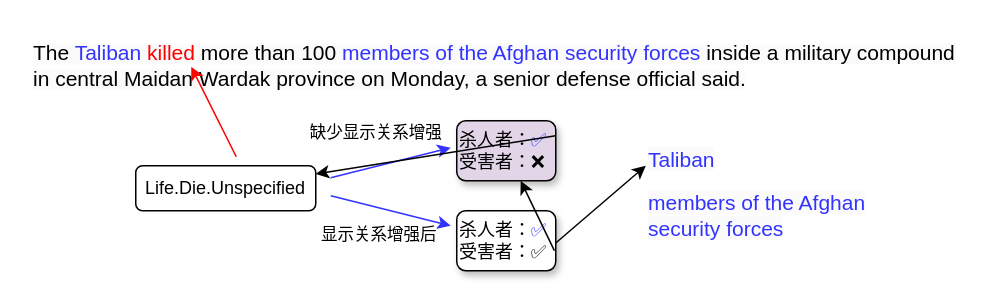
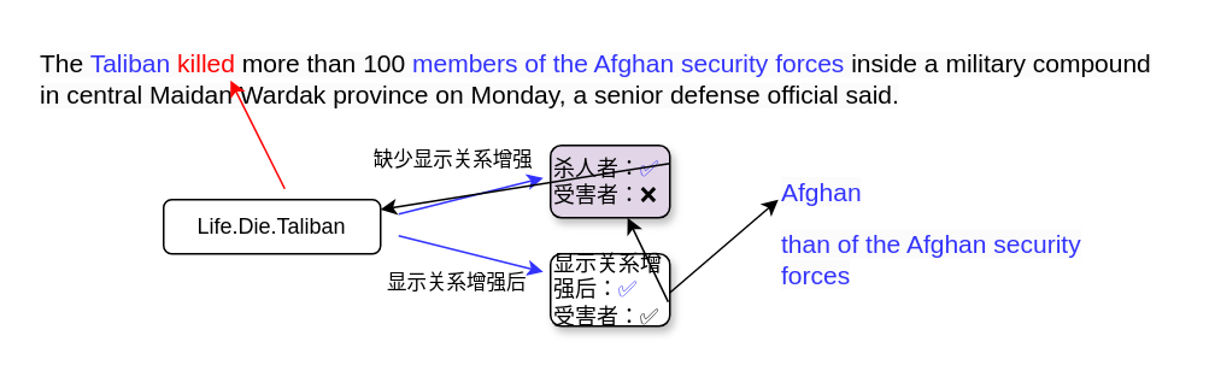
- <mxCell id="11" value="&lt;span style=&quot;color: rgb(51, 51, 255); font-family: Helvetica; font-size: 14px; font-style: normal; font-variant-ligatures: normal; font-variant-caps: normal; font-weight: 400; letter-spacing: normal; orphans: 2; text-align: center; text-indent: 0px; text-transform: none; widows: 2; word-spacing: 0px; -webkit-text-stroke-width: 0px; background-color: rgb(251, 251, 251); text-decoration-thickness: initial; text-decoration-style: initial; text-decoration-color: initial; float: none; display: inline !important;&quot;&gt;Taliban&lt;/span&gt;" style="text;whiteSpace=wrap;html=1;strokeColor=none;" parent="1" vertex="1"><mxGeometry x="430" y="91" width="80" height="30" as="geometry" /></mxCell>
+ <mxCell id="11" value="&lt;span style=&quot;color: rgb(51, 51, 255); font-family: Helvetica; font-size: 14px; font-style: normal; font-variant-ligatures: normal; font-variant-caps: normal; font-weight: 400; letter-spacing: normal; orphans: 2; text-align: center; text-indent: 0px; text-transform: none; widows: 2; word-spacing: 0px; -webkit-text-stroke-width: 0px; background-color: rgb(251, 251, 251); text-decoration-thickness: initial; text-decoration-style: initial; text-decoration-color: initial; float: none; display: inline !important;&quot;&gt;Afghan&lt;/span&gt;" style="text;whiteSpace=wrap;html=1;strokeColor=none;" parent="1" vertex="1"><mxGeometry x="430" y="91" width="80" height="30" as="geometry" /></mxCell>
- <mxCell id="3" value="Life.Die.Unspecified" style="rounded=1;whiteSpace=wrap;html=1;" parent="1" vertex="1"><mxGeometry x="90" y="110" width="120" height="30" as="geometry" /></mxCell>
+ <mxCell id="3" value="Life.Die.Taliban" style="rounded=1;whiteSpace=wrap;html=1;" parent="1" vertex="1"><mxGeometry x="90" y="110" width="120" height="30" as="geometry" /></mxCell>
- <mxCell id="12" value="&lt;span style=&quot;color: rgb(51, 51, 255); font-family: Helvetica; font-size: 14px; font-style: normal; font-variant-ligatures: normal; font-variant-caps: normal; font-weight: 400; letter-spacing: normal; orphans: 2; text-align: center; text-indent: 0px; text-transform: none; widows: 2; word-spacing: 0px; -webkit-text-stroke-width: 0px; background-color: rgb(251, 251, 251); text-decoration-thickness: initial; text-decoration-style: initial; text-decoration-color: initial; float: none; display: inline !important;&quot;&gt;members of the Afghan security forces&lt;/span&gt;" style="text;whiteSpace=wrap;html=1;" parent="1" vertex="1"><mxGeometry x="430" y="120" width="192" height="35" as="geometry" /></mxCell>
+ <mxCell id="12" value="&lt;span style=&quot;color: rgb(51, 51, 255); font-family: Helvetica; font-size: 14px; font-style: normal; font-variant-ligatures: normal; font-variant-caps: normal; font-weight: 400; letter-spacing: normal; orphans: 2; text-align: center; text-indent: 0px; text-transform: none; widows: 2; word-spacing: 0px; -webkit-text-stroke-width: 0px; background-color: rgb(251, 251, 251); text-decoration-thickness: initial; text-decoration-style: initial; text-decoration-color: initial; float: none; display: inline !important;&quot;&gt;than of the Afghan security forces&lt;/span&gt;" style="text;whiteSpace=wrap;html=1;" parent="1" vertex="1"><mxGeometry x="430" y="120" width="192" height="35" as="geometry" /></mxCell>
- <mxCell id="10" value="&lt;div style=&quot;&quot;&gt;&lt;span style=&quot;background-color: initial;&quot;&gt;杀人者：&lt;font color=&quot;#3333ff&quot;&gt;✅&lt;/font&gt;&lt;/span&gt;&lt;/div&gt;&lt;div style=&quot;&quot;&gt;&lt;span style=&quot;background-color: initial;&quot;&gt;受害者：✅&lt;/span&gt;&lt;/div&gt;" style="whiteSpace=wrap;html=1;align=left;rounded=1;glass=0;shadow=1;" parent="1" vertex="1"><mxGeometry x="304" y="140" width="66" height="40" as="geometry" /></mxCell>
+ <mxCell id="10" value="&lt;div style=&quot;&quot;&gt;&lt;span style=&quot;background-color: initial;&quot;&gt;显示关系增强后：&lt;font color=&quot;#3333ff&quot;&gt;✅&lt;/font&gt;&lt;/span&gt;&lt;/div&gt;&lt;div style=&quot;&quot;&gt;&lt;span style=&quot;background-color: initial;&quot;&gt;受害者：✅&lt;/span&gt;&lt;/div&gt;" style="whiteSpace=wrap;html=1;align=left;rounded=1;glass=0;shadow=1;" parent="1" vertex="1"><mxGeometry x="304" y="140" width="66" height="40" as="geometry" /></mxCell>
